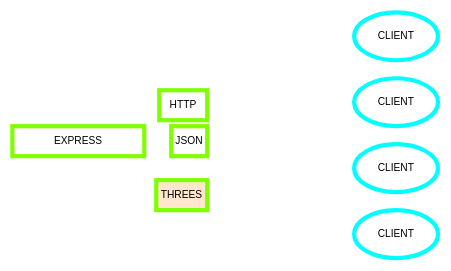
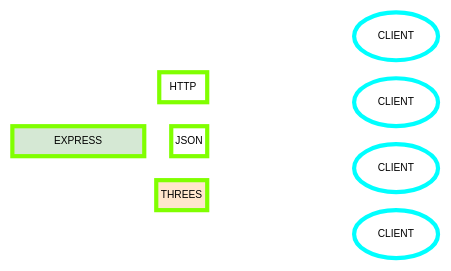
- <mxCell id="3" value="HTTP" style="rounded=0;whiteSpace=wrap;html=1;strokeColor=#80FF00;strokeWidth=7;fontSize=17;" vertex="1" parent="1"><mxGeometry x="265" y="150" width="80" height="50" as="geometry" /></mxCell>
+ <mxCell id="3" value="HTTP" style="rounded=0;whiteSpace=wrap;html=1;strokeColor=#80FF00;strokeWidth=7;fontSize=17;" vertex="1" parent="1"><mxGeometry x="265" y="120" width="80" height="50" as="geometry" /></mxCell>
- <mxCell id="2" value="EXPRESS" style="rounded=0;whiteSpace=wrap;html=1;strokeColor=#80FF00;strokeWidth=7;fontSize=17;" vertex="1" parent="1"><mxGeometry x="20" y="210" width="220" height="50" as="geometry" /></mxCell>
+ <mxCell id="2" value="EXPRESS" style="rounded=0;whiteSpace=wrap;html=1;strokeColor=#80FF00;strokeWidth=7;fontSize=17;fillColor=#d5e8d4;" vertex="1" parent="1"><mxGeometry x="20" y="210" width="220" height="50" as="geometry" /></mxCell>
